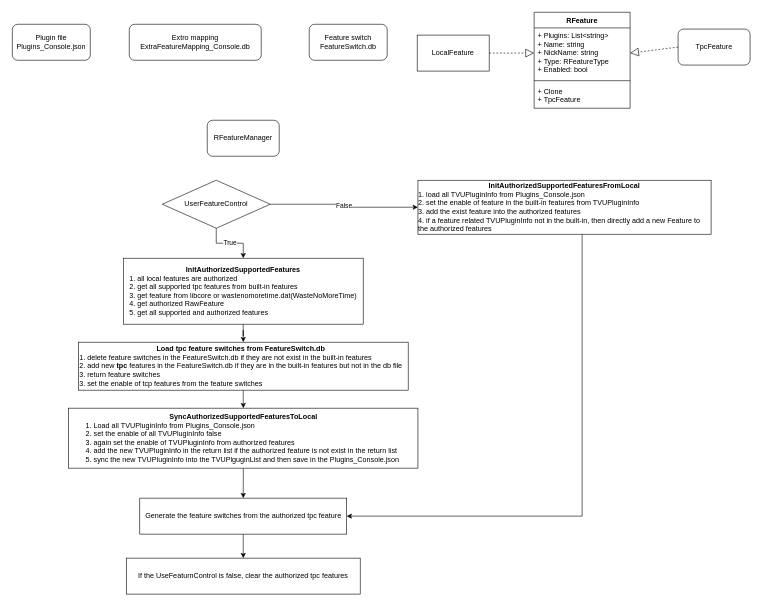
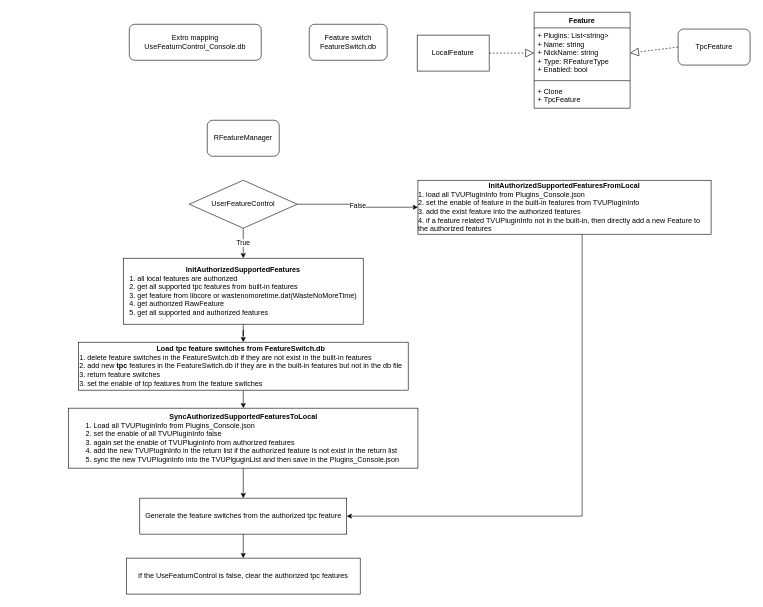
- <mxCell id="10" value="RFeature" style="swimlane;fontStyle=1;align=center;verticalAlign=top;childLayout=stackLayout;horizontal=1;startSize=26;horizontalStack=0;resizeParent=1;resizeParentMax=0;resizeLast=0;collapsible=1;marginBottom=0;" vertex="1" parent="9"><mxGeometry width="160" height="160" as="geometry"><mxRectangle x="90" y="390" width="80" height="26" as="alternateBounds" /></mxGeometry></mxCell>
+ <mxCell id="10" value="Feature" style="swimlane;fontStyle=1;align=center;verticalAlign=top;childLayout=stackLayout;horizontal=1;startSize=26;horizontalStack=0;resizeParent=1;resizeParentMax=0;resizeLast=0;collapsible=1;marginBottom=0;" vertex="1" parent="9"><mxGeometry width="160" height="160" as="geometry"><mxRectangle x="90" y="390" width="80" height="26" as="alternateBounds" /></mxGeometry></mxCell>
- <mxCell id="2" value="Plugin file&lt;br&gt;Plugins_Console.json" style="rounded=1;whiteSpace=wrap;html=1;" vertex="1" parent="1"><mxGeometry x="20" y="40" width="130" height="60" as="geometry" /></mxCell>
- <mxCell id="3" value="Extro mapping&lt;br&gt;ExtraFeatureMapping_Console.db" style="rounded=1;whiteSpace=wrap;html=1;" vertex="1" parent="1"><mxGeometry x="215" y="40" width="220" height="60" as="geometry" /></mxCell>
+ <mxCell id="3" value="Extro mapping&lt;br&gt;UseFeaturnControl_Console.db" style="rounded=1;whiteSpace=wrap;html=1;" vertex="1" parent="1"><mxGeometry x="215" y="40" width="220" height="60" as="geometry" /></mxCell>
- <mxCell id="17" value="UserFeatureControl" style="rhombus;whiteSpace=wrap;html=1;" vertex="1" parent="1"><mxGeometry x="270" y="300" width="180" height="80" as="geometry" /></mxCell>
+ <mxCell id="17" value="UserFeatureControl" style="rhombus;whiteSpace=wrap;html=1;" vertex="1" parent="1"><mxGeometry x="315" y="300" width="180" height="80" as="geometry" /></mxCell>
